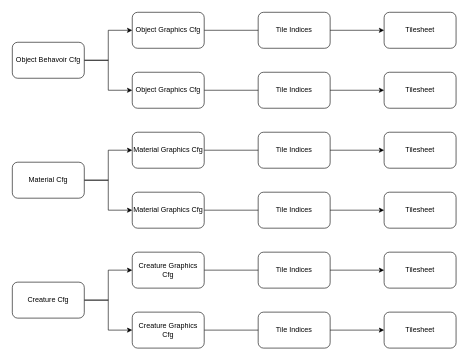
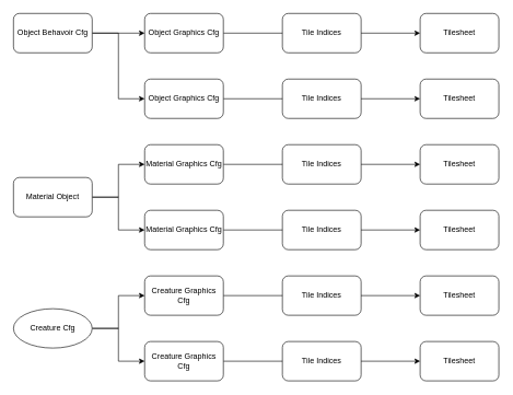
- <mxCell id="5" value="Object Behavoir Cfg" style="rounded=1;whiteSpace=wrap;html=1;" vertex="1" parent="1"><mxGeometry x="20" y="70" width="120" height="60" as="geometry" /></mxCell>
+ <mxCell id="5" value="Object Behavoir Cfg" style="rounded=1;whiteSpace=wrap;html=1;" vertex="1" parent="1"><mxGeometry x="20" y="20" width="120" height="60" as="geometry" /></mxCell>
- <mxCell id="8" value="Material Cfg" style="rounded=1;whiteSpace=wrap;html=1;" vertex="1" parent="1"><mxGeometry x="20" y="270" width="120" height="60" as="geometry" /></mxCell>
+ <mxCell id="8" value="Material Object" style="rounded=1;whiteSpace=wrap;html=1;" vertex="1" parent="1"><mxGeometry x="20" y="270" width="120" height="60" as="geometry" /></mxCell>
- <mxCell id="11" value="Creature Cfg" style="rounded=1;whiteSpace=wrap;html=1;" vertex="1" parent="1"><mxGeometry x="20" y="470" width="120" height="60" as="geometry" /></mxCell>
+ <mxCell id="11" value="Creature Cfg" style="ellipse;whiteSpace=wrap;html=1;" vertex="1" parent="1"><mxGeometry x="20" y="470" width="120" height="60" as="geometry" /></mxCell>
